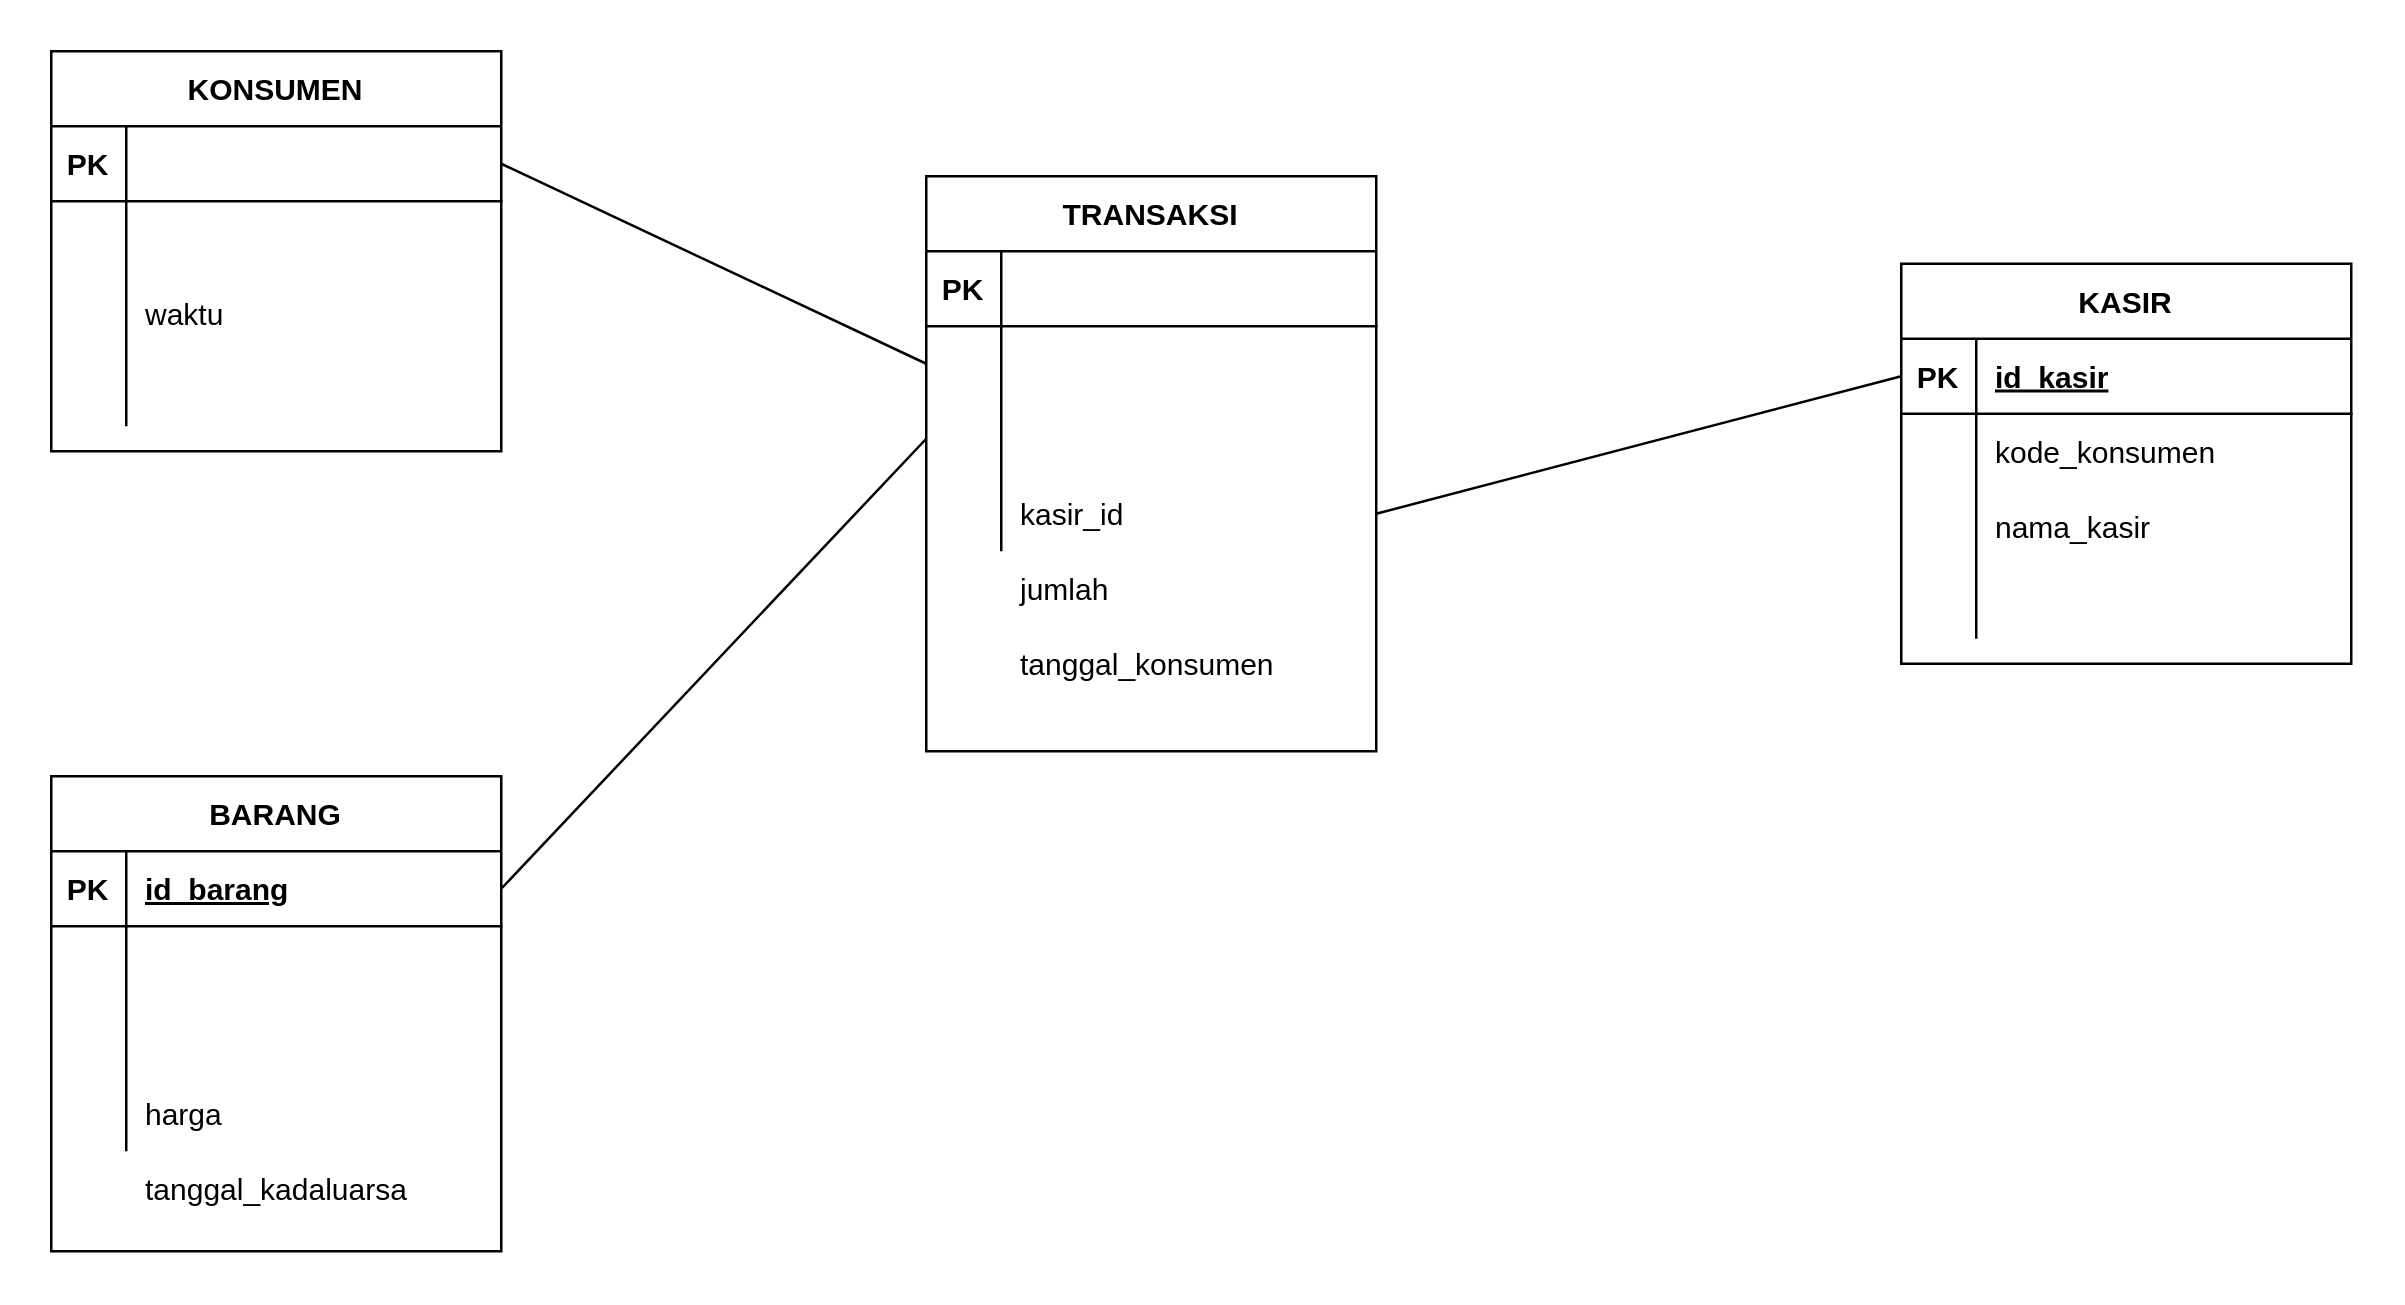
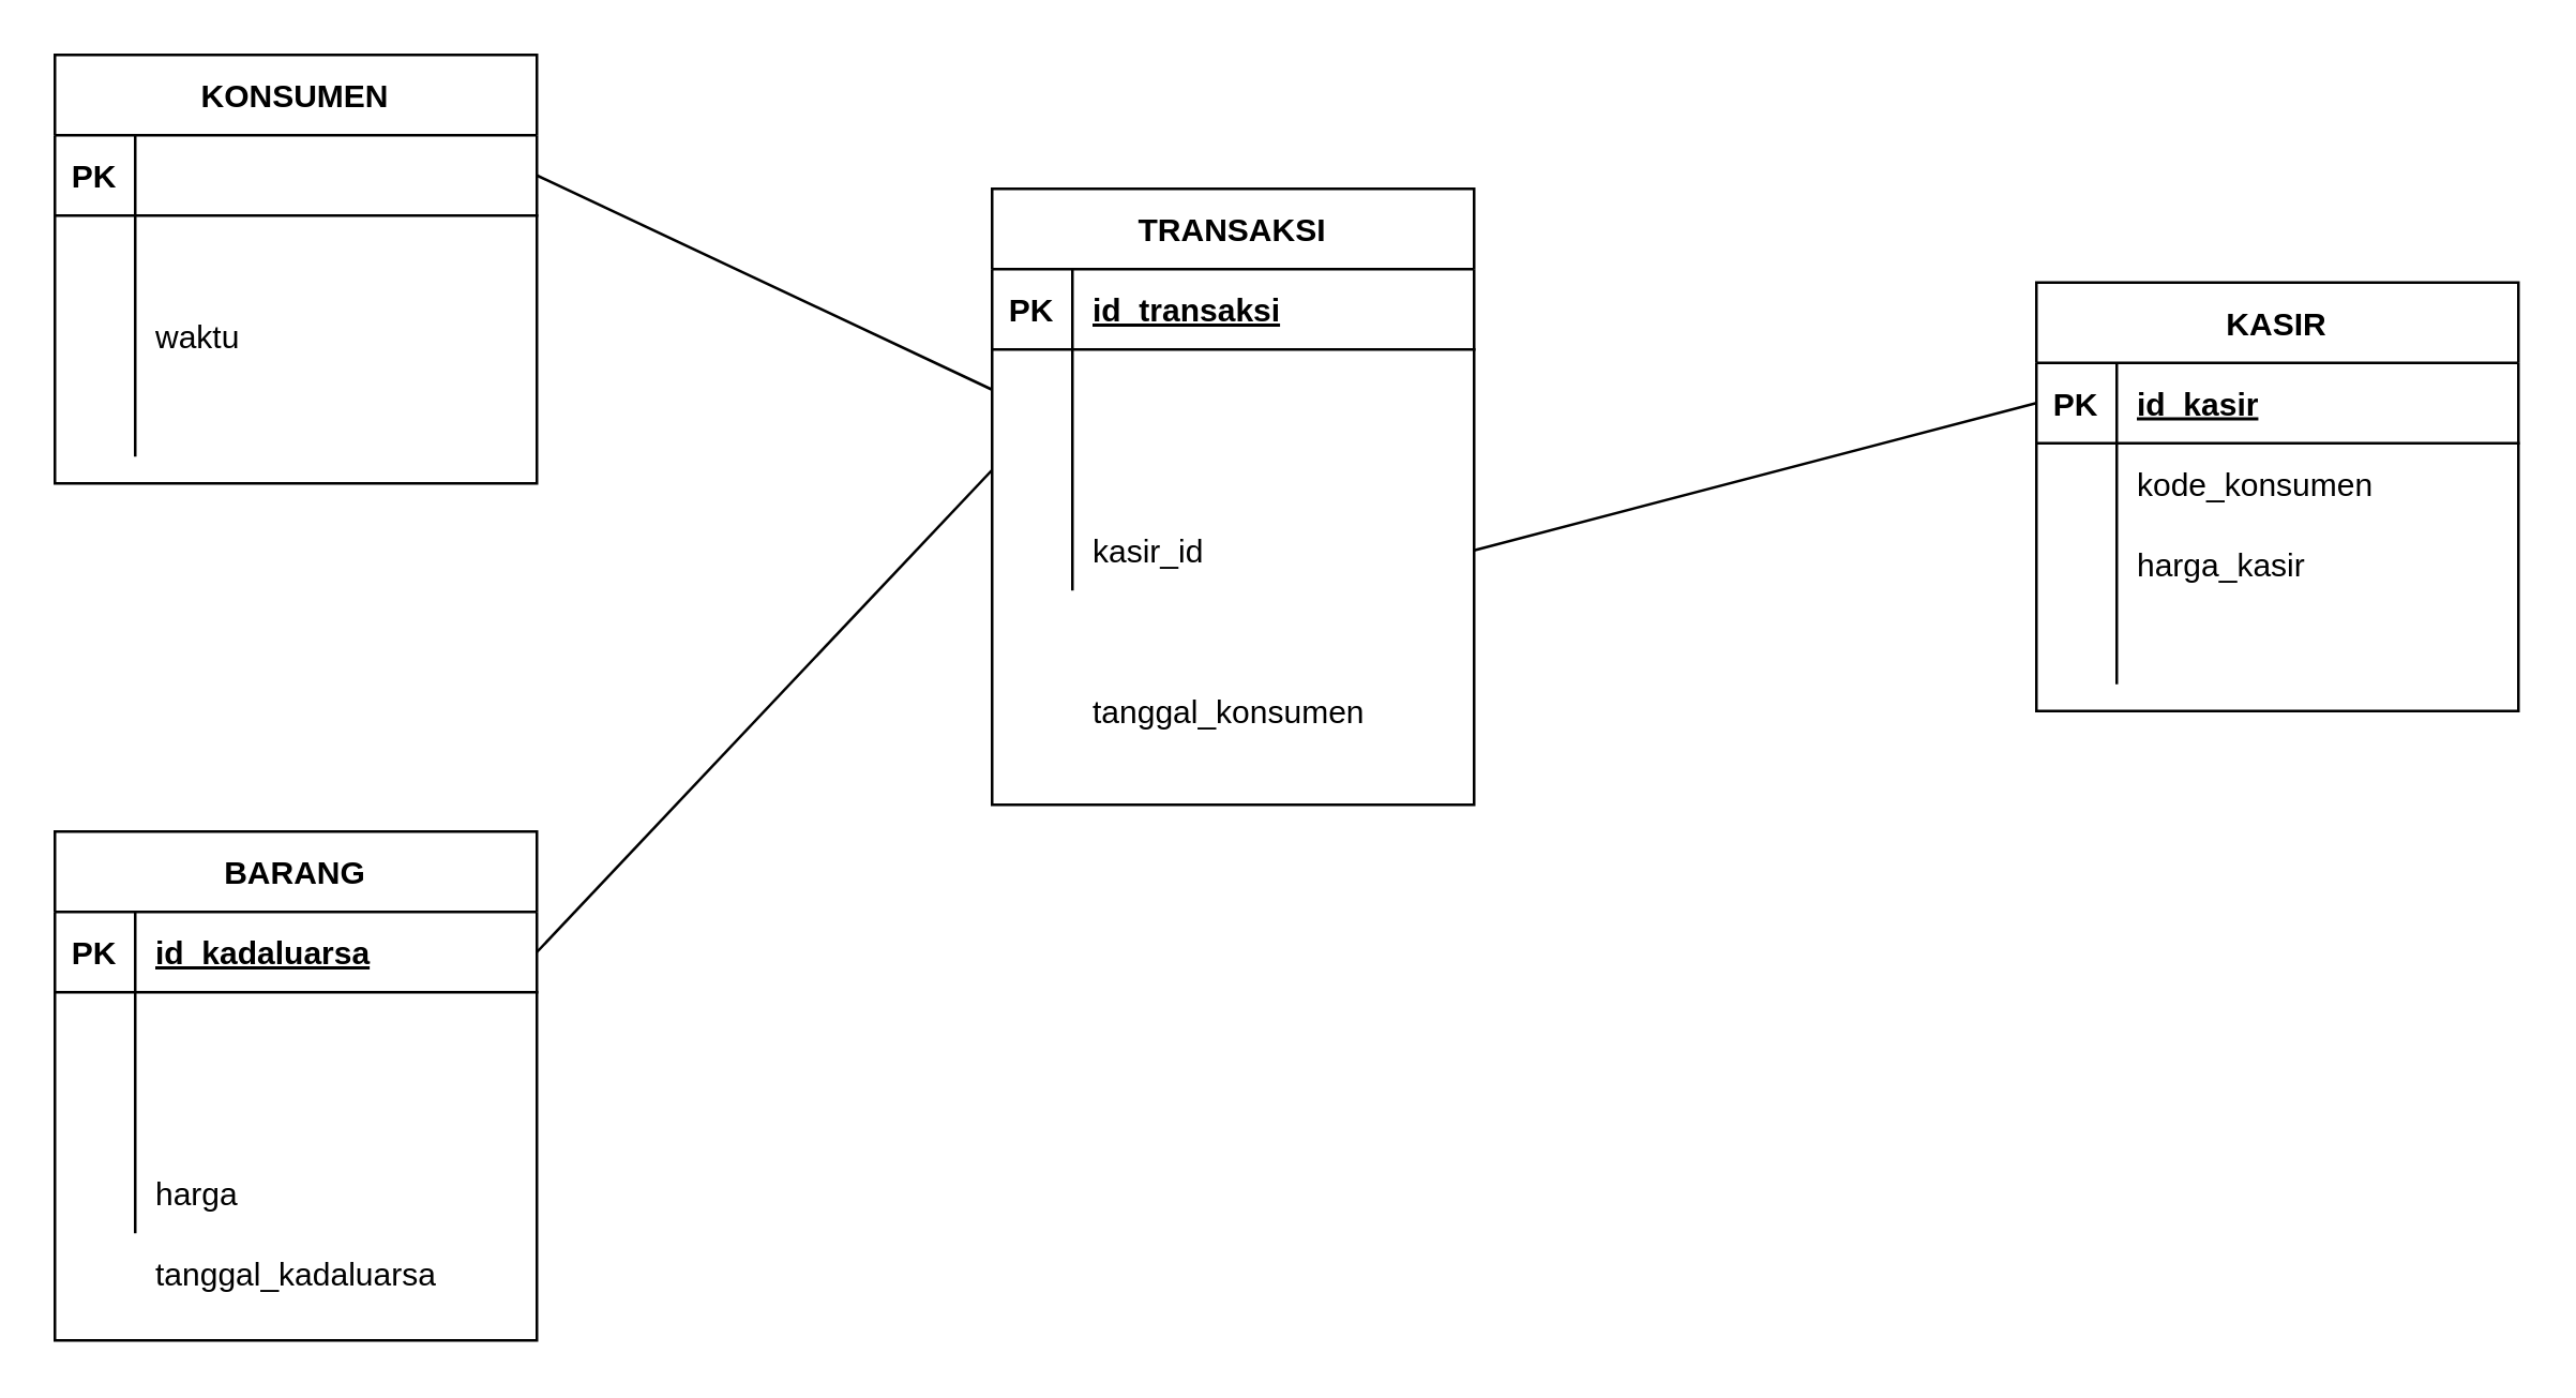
+ <mxCell id="29" value="id_transaksi" style="shape=partialRectangle;connectable=0;fillColor=none;top=0;left=0;bottom=0;right=0;align=left;spacingLeft=6;fontStyle=5;overflow=hidden;" vertex="1" parent="27"><mxGeometry x="30" width="150" height="30" as="geometry"><mxRectangle width="150" height="30" as="alternateBounds" /></mxGeometry></mxCell>
- <mxCell id="22" value="nama_kasir" style="shape=partialRectangle;connectable=0;fillColor=none;top=0;left=0;bottom=0;right=0;align=left;spacingLeft=6;overflow=hidden;" vertex="1" parent="20"><mxGeometry x="30" width="150" height="30" as="geometry"><mxRectangle width="150" height="30" as="alternateBounds" /></mxGeometry></mxCell>
+ <mxCell id="22" value="harga_kasir" style="shape=partialRectangle;connectable=0;fillColor=none;top=0;left=0;bottom=0;right=0;align=left;spacingLeft=6;overflow=hidden;" vertex="1" parent="20"><mxGeometry x="30" width="150" height="30" as="geometry"><mxRectangle width="150" height="30" as="alternateBounds" /></mxGeometry></mxCell>
- <mxCell id="37" value="jumlah" style="shape=partialRectangle;connectable=0;fillColor=none;top=0;left=0;bottom=0;right=0;align=left;spacingLeft=6;overflow=hidden;" vertex="1" parent="1"><mxGeometry x="400" y="220" width="150" height="30" as="geometry"><mxRectangle width="150" height="30" as="alternateBounds" /></mxGeometry></mxCell>
- <mxCell id="42" value="id_barang" style="shape=partialRectangle;connectable=0;fillColor=none;top=0;left=0;bottom=0;right=0;align=left;spacingLeft=6;fontStyle=5;overflow=hidden;" vertex="1" parent="40"><mxGeometry x="30" width="150" height="30" as="geometry"><mxRectangle width="150" height="30" as="alternateBounds" /></mxGeometry></mxCell>
+ <mxCell id="42" value="id_kadaluarsa" style="shape=partialRectangle;connectable=0;fillColor=none;top=0;left=0;bottom=0;right=0;align=left;spacingLeft=6;fontStyle=5;overflow=hidden;" vertex="1" parent="40"><mxGeometry x="30" width="150" height="30" as="geometry"><mxRectangle width="150" height="30" as="alternateBounds" /></mxGeometry></mxCell>
